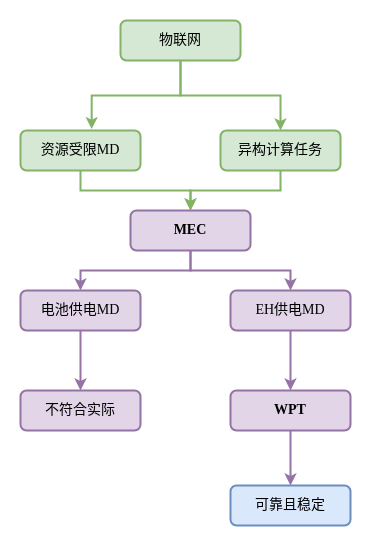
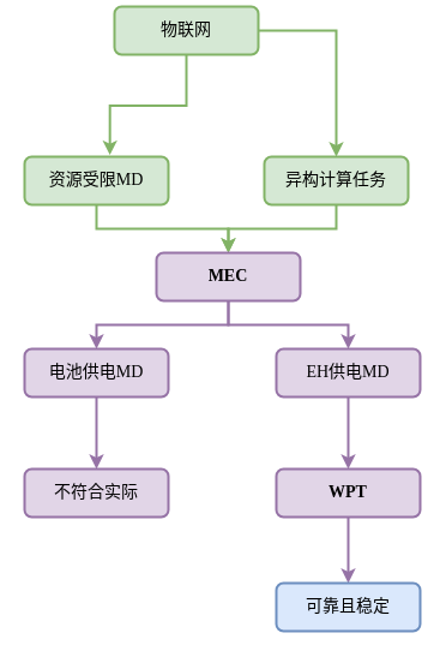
- <mxCell id="3" value="&lt;p style=&quot;margin-top: 0pt; margin-bottom: 0pt; margin-left: 0in; direction: ltr; unicode-bidi: embed; font-size: 14px;&quot;&gt;物联网&lt;/p&gt;" style="rounded=1;whiteSpace=wrap;html=1;fontSize=14;glass=0;strokeWidth=2;shadow=0;fillColor=#d5e8d4;strokeColor=#82b366;fontFamily=Times New Roman;" parent="1" vertex="1"><mxGeometry x="120" y="20" width="120" height="40" as="geometry" /></mxCell>
+ <mxCell id="3" value="&lt;p style=&quot;margin-top: 0pt; margin-bottom: 0pt; margin-left: 0in; direction: ltr; unicode-bidi: embed; font-size: 14px;&quot;&gt;物联网&lt;/p&gt;" style="rounded=1;whiteSpace=wrap;html=1;fontSize=14;glass=0;strokeWidth=2;shadow=0;fillColor=#d5e8d4;strokeColor=#82b366;fontFamily=Times New Roman;" parent="1" vertex="1"><mxGeometry x="95" y="5" width="120" height="40" as="geometry" /></mxCell>
